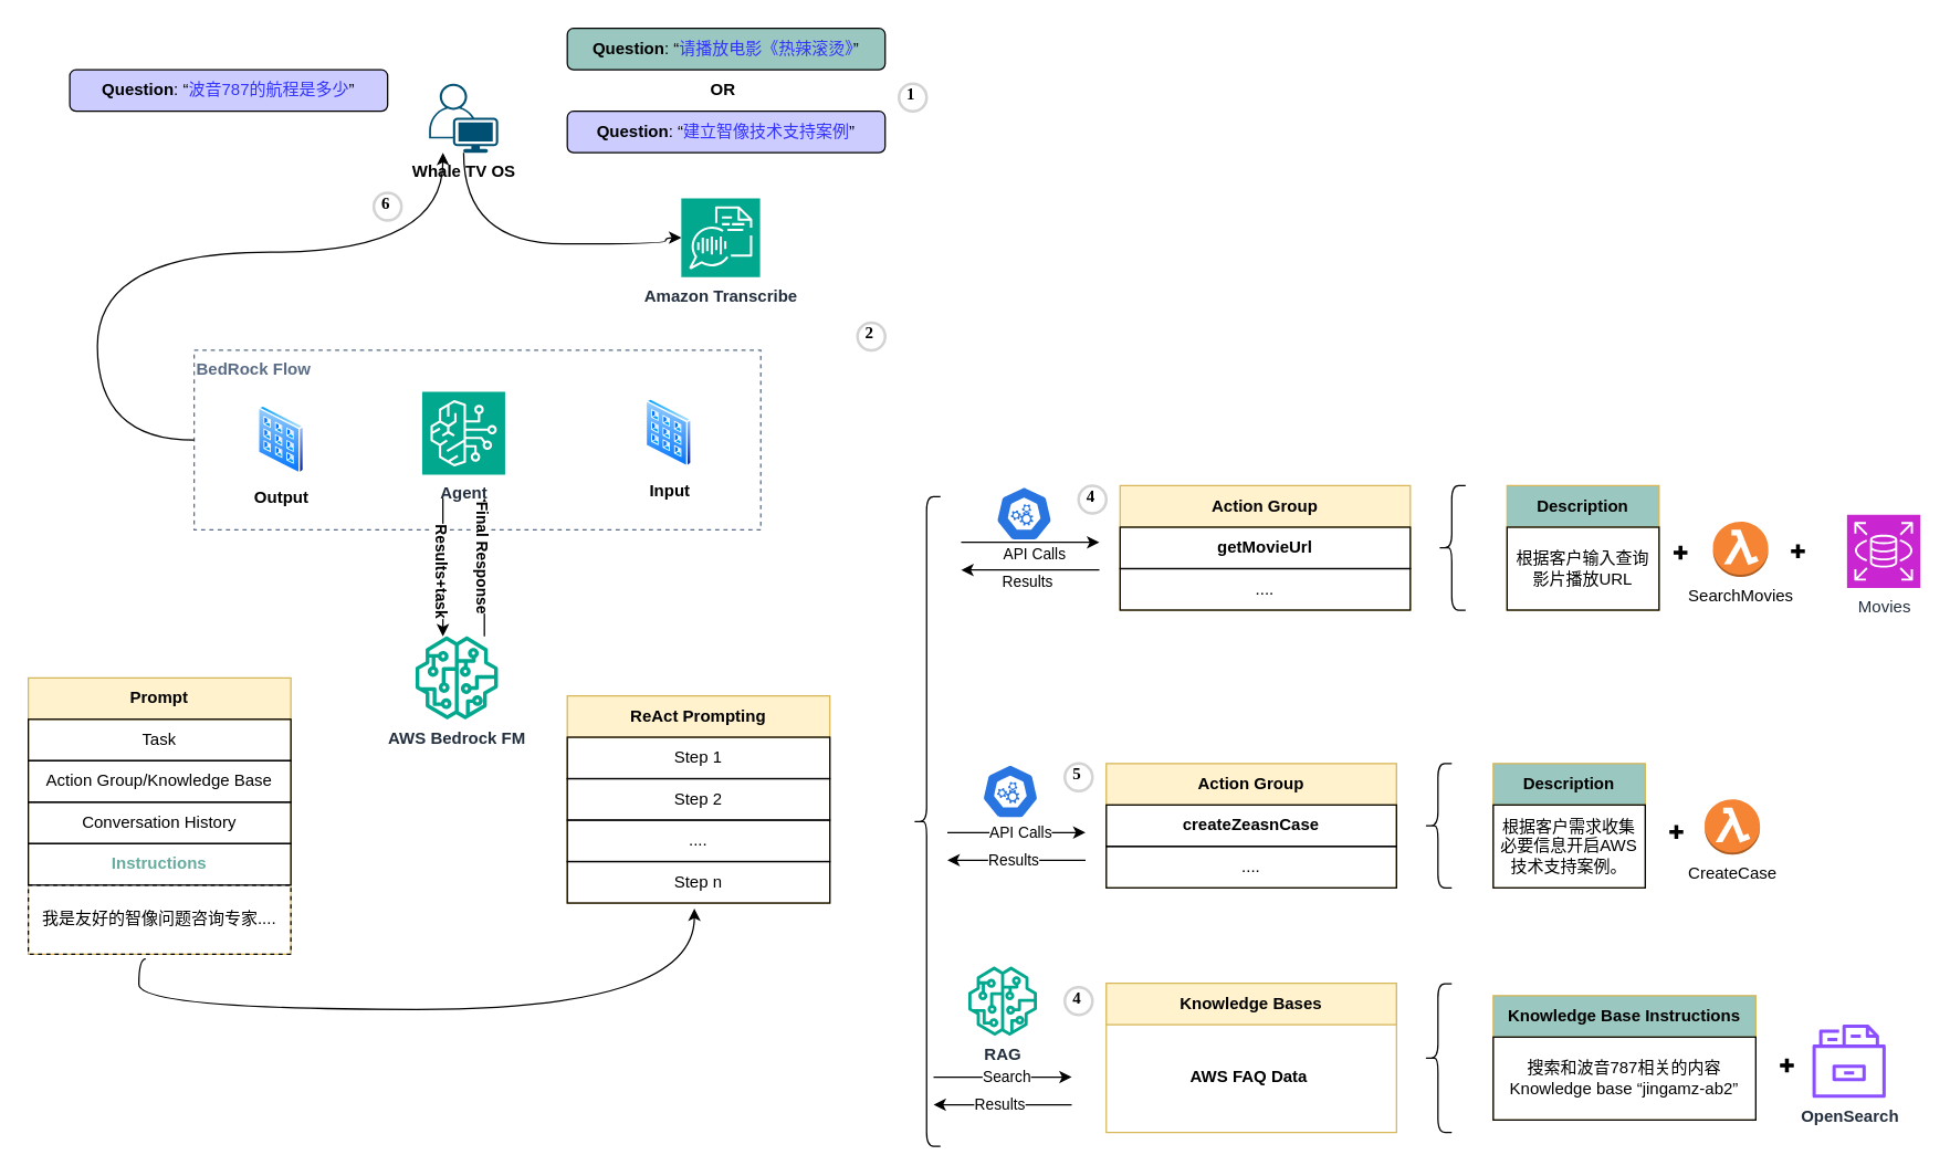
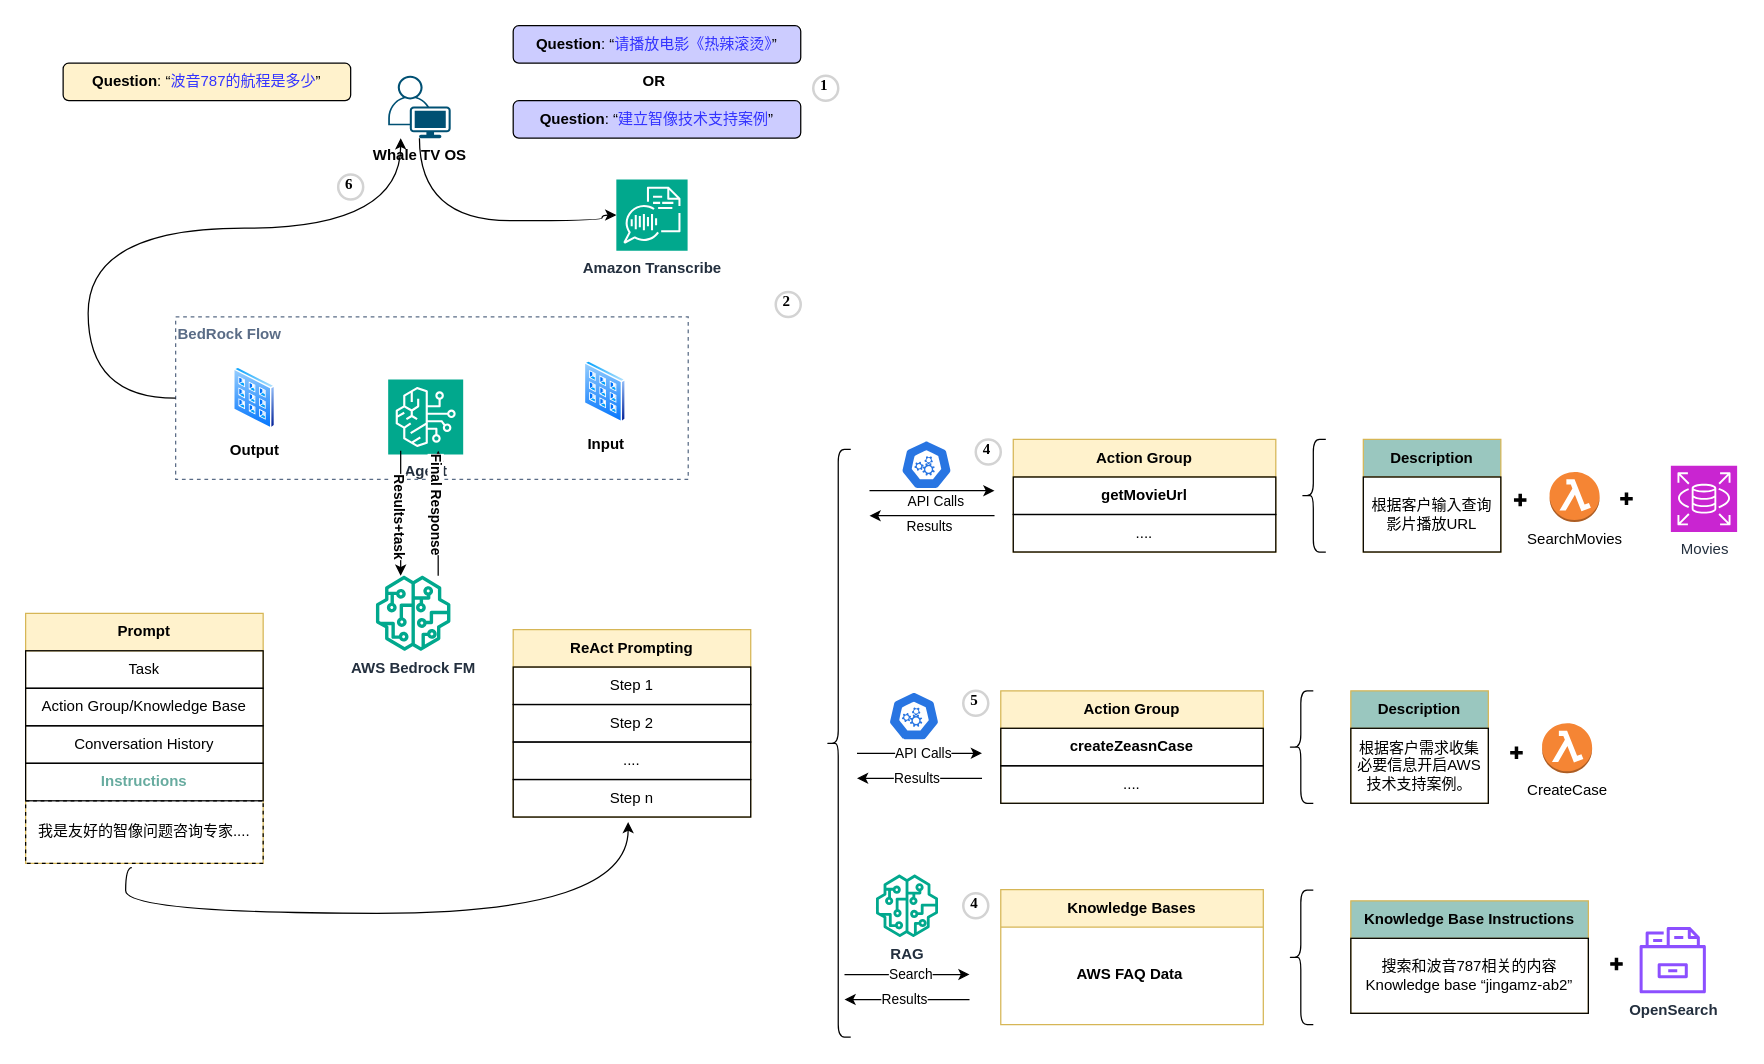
- <mxCell id="72" value="&lt;font style=&quot;font-size: 12px;&quot;&gt;&lt;b&gt;Question&lt;/b&gt;: “&lt;font color=&quot;#3333ff&quot;&gt;请播放电影《热辣滚烫》&lt;/font&gt;”&lt;/font&gt;" style="rounded=1;whiteSpace=wrap;html=1;fillColor=#9ac7bf;" parent="1" vertex="1"><mxGeometry x="410" y="20" width="230" height="30" as="geometry" /></mxCell>
+ <mxCell id="72" value="&lt;font style=&quot;font-size: 12px;&quot;&gt;&lt;b&gt;Question&lt;/b&gt;: “&lt;font color=&quot;#3333ff&quot;&gt;请播放电影《热辣滚烫》&lt;/font&gt;”&lt;/font&gt;" style="rounded=1;whiteSpace=wrap;html=1;fillColor=#CCCCFF;" parent="1" vertex="1"><mxGeometry x="410" y="20" width="230" height="30" as="geometry" /></mxCell>
- <mxCell id="74" value="&lt;font style=&quot;font-size: 12px;&quot;&gt;&lt;b&gt;Question&lt;/b&gt;: “&lt;font color=&quot;#3333ff&quot;&gt;波音787的航程是多少&lt;/font&gt;”&lt;/font&gt;" style="rounded=1;whiteSpace=wrap;html=1;fillColor=#CCCCFF;" parent="1" vertex="1"><mxGeometry x="50" y="50" width="230" height="30" as="geometry" /></mxCell>
+ <mxCell id="74" value="&lt;font style=&quot;font-size: 12px;&quot;&gt;&lt;b&gt;Question&lt;/b&gt;: “&lt;font color=&quot;#3333ff&quot;&gt;波音787的航程是多少&lt;/font&gt;”&lt;/font&gt;" style="rounded=1;whiteSpace=wrap;html=1;fillColor=#fff2cc;" parent="1" vertex="1"><mxGeometry x="50" y="50" width="230" height="30" as="geometry" /></mxCell>
- <mxCell id="6" value="&lt;b&gt;Agent&lt;/b&gt;" style="sketch=0;points=[[0,0,0],[0.25,0,0],[0.5,0,0],[0.75,0,0],[1,0,0],[0,1,0],[0.25,1,0],[0.5,1,0],[0.75,1,0],[1,1,0],[0,0.25,0],[0,0.5,0],[0,0.75,0],[1,0.25,0],[1,0.5,0],[1,0.75,0]];outlineConnect=0;fontColor=#232F3E;fillColor=#01A88D;strokeColor=#ffffff;dashed=0;verticalLabelPosition=bottom;verticalAlign=top;align=center;html=1;fontSize=12;fontStyle=0;aspect=fixed;shape=mxgraph.aws4.resourceIcon;resIcon=mxgraph.aws4.bedrock;" parent="1" vertex="1"><mxGeometry x="305" y="283" width="60" height="60" as="geometry" /></mxCell>
+ <mxCell id="6" value="&lt;b&gt;Agent&lt;/b&gt;" style="sketch=0;points=[[0,0,0],[0.25,0,0],[0.5,0,0],[0.75,0,0],[1,0,0],[0,1,0],[0.25,1,0],[0.5,1,0],[0.75,1,0],[1,1,0],[0,0.25,0],[0,0.5,0],[0,0.75,0],[1,0.25,0],[1,0.5,0],[1,0.75,0]];outlineConnect=0;fontColor=#232F3E;fillColor=#01A88D;strokeColor=#ffffff;dashed=0;verticalLabelPosition=bottom;verticalAlign=top;align=center;html=1;fontSize=12;fontStyle=0;aspect=fixed;shape=mxgraph.aws4.resourceIcon;resIcon=mxgraph.aws4.bedrock;" parent="1" vertex="1"><mxGeometry x="310" y="303" width="60" height="60" as="geometry" /></mxCell>
